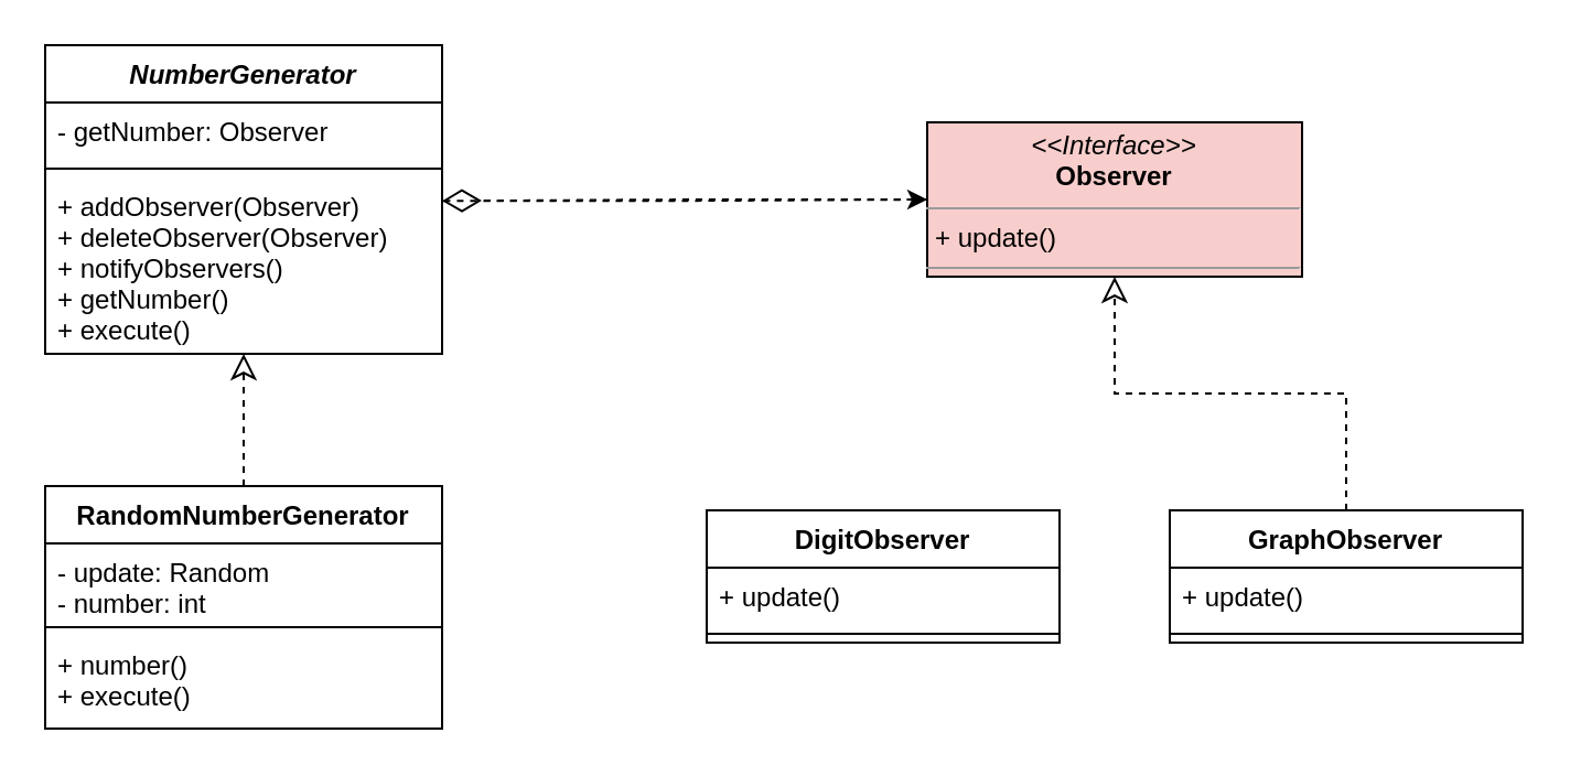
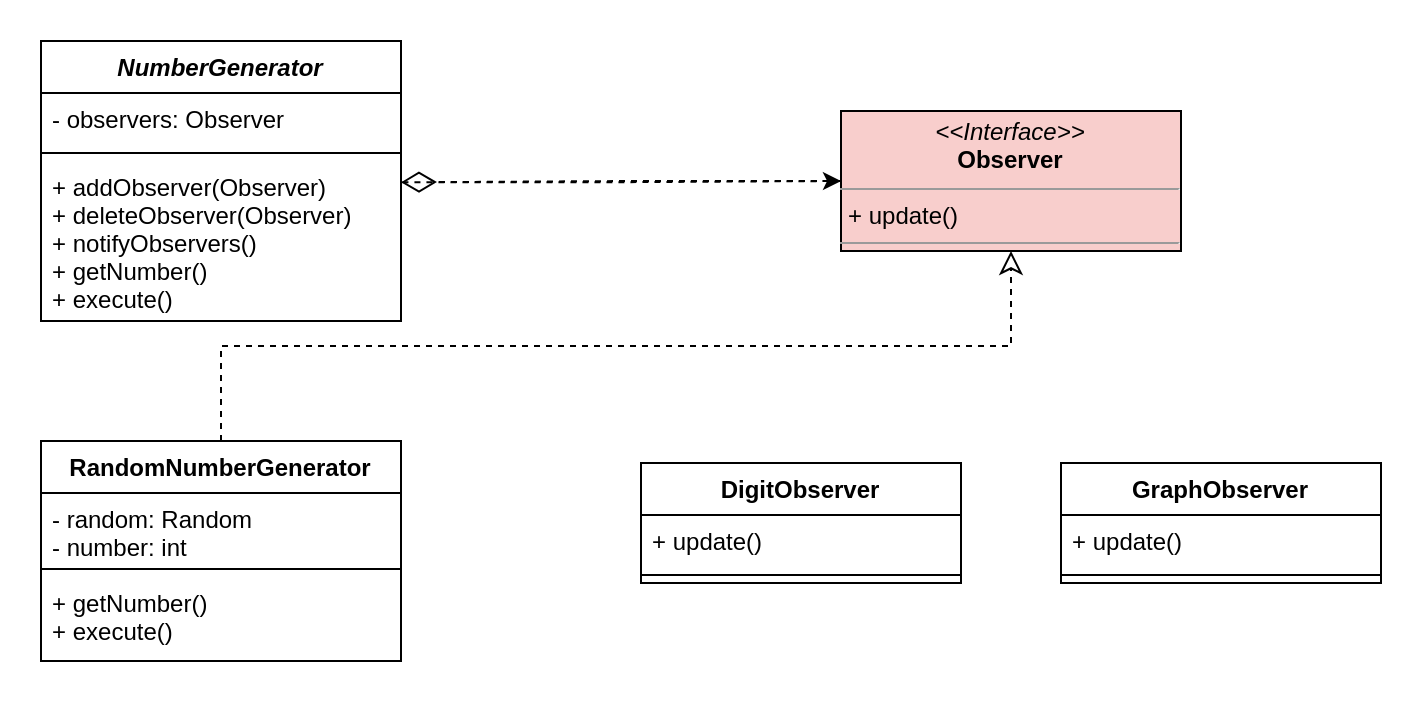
- <mxCell id="6" value="- getNumber: Observer" style="text;strokeColor=none;fillColor=none;align=left;verticalAlign=top;spacingLeft=4;spacingRight=4;overflow=hidden;rotatable=0;points=[[0,0.5],[1,0.5]];portConstraint=eastwest;" vertex="1" parent="5"><mxGeometry y="26" width="180" height="26" as="geometry" /></mxCell>
+ <mxCell id="6" value="- observers: Observer" style="text;strokeColor=none;fillColor=none;align=left;verticalAlign=top;spacingLeft=4;spacingRight=4;overflow=hidden;rotatable=0;points=[[0,0.5],[1,0.5]];portConstraint=eastwest;" vertex="1" parent="5"><mxGeometry y="26" width="180" height="26" as="geometry" /></mxCell>
- <mxCell id="9" style="edgeStyle=orthogonalEdgeStyle;rounded=0;orthogonalLoop=1;jettySize=auto;html=1;exitX=0.5;exitY=0;exitDx=0;exitDy=0;dashed=1;endArrow=classic;endFill=0;endSize=9;strokeWidth=1;" edge="1" parent="1" source="10" target="5"><mxGeometry relative="1" as="geometry" /></mxCell>
+ <mxCell id="9" style="edgeStyle=orthogonalEdgeStyle;rounded=0;orthogonalLoop=1;jettySize=auto;html=1;exitX=0.5;exitY=0;exitDx=0;exitDy=0;dashed=1;endArrow=classic;endFill=0;endSize=9;strokeWidth=1;" edge="1" parent="1" source="10" target="3"><mxGeometry relative="1" as="geometry" /></mxCell>
- <mxCell id="17" style="edgeStyle=orthogonalEdgeStyle;rounded=0;orthogonalLoop=1;jettySize=auto;html=1;entryX=0.5;entryY=1;entryDx=0;entryDy=0;dashed=1;endArrow=classic;endFill=0;endSize=9;" edge="1" parent="1" source="18" target="3"><mxGeometry relative="1" as="geometry" /></mxCell>
- <mxCell id="11" value="- update: Random&#10;- number: int" style="text;strokeColor=none;fillColor=none;align=left;verticalAlign=top;spacingLeft=4;spacingRight=4;overflow=hidden;rotatable=0;points=[[0,0.5],[1,0.5]];portConstraint=eastwest;" vertex="1" parent="10"><mxGeometry y="26" width="180" height="34" as="geometry" /></mxCell>
+ <mxCell id="11" value="- random: Random&#10;- number: int" style="text;strokeColor=none;fillColor=none;align=left;verticalAlign=top;spacingLeft=4;spacingRight=4;overflow=hidden;rotatable=0;points=[[0,0.5],[1,0.5]];portConstraint=eastwest;" vertex="1" parent="10"><mxGeometry y="26" width="180" height="34" as="geometry" /></mxCell>
- <mxCell id="13" value="+ number()&#10;+ execute()" style="text;strokeColor=none;fillColor=none;align=left;verticalAlign=top;spacingLeft=4;spacingRight=4;overflow=hidden;rotatable=0;points=[[0,0.5],[1,0.5]];portConstraint=eastwest;" vertex="1" parent="10"><mxGeometry y="68" width="180" height="42" as="geometry" /></mxCell>
+ <mxCell id="13" value="+ getNumber()&#10;+ execute()" style="text;strokeColor=none;fillColor=none;align=left;verticalAlign=top;spacingLeft=4;spacingRight=4;overflow=hidden;rotatable=0;points=[[0,0.5],[1,0.5]];portConstraint=eastwest;" vertex="1" parent="10"><mxGeometry y="68" width="180" height="42" as="geometry" /></mxCell>
